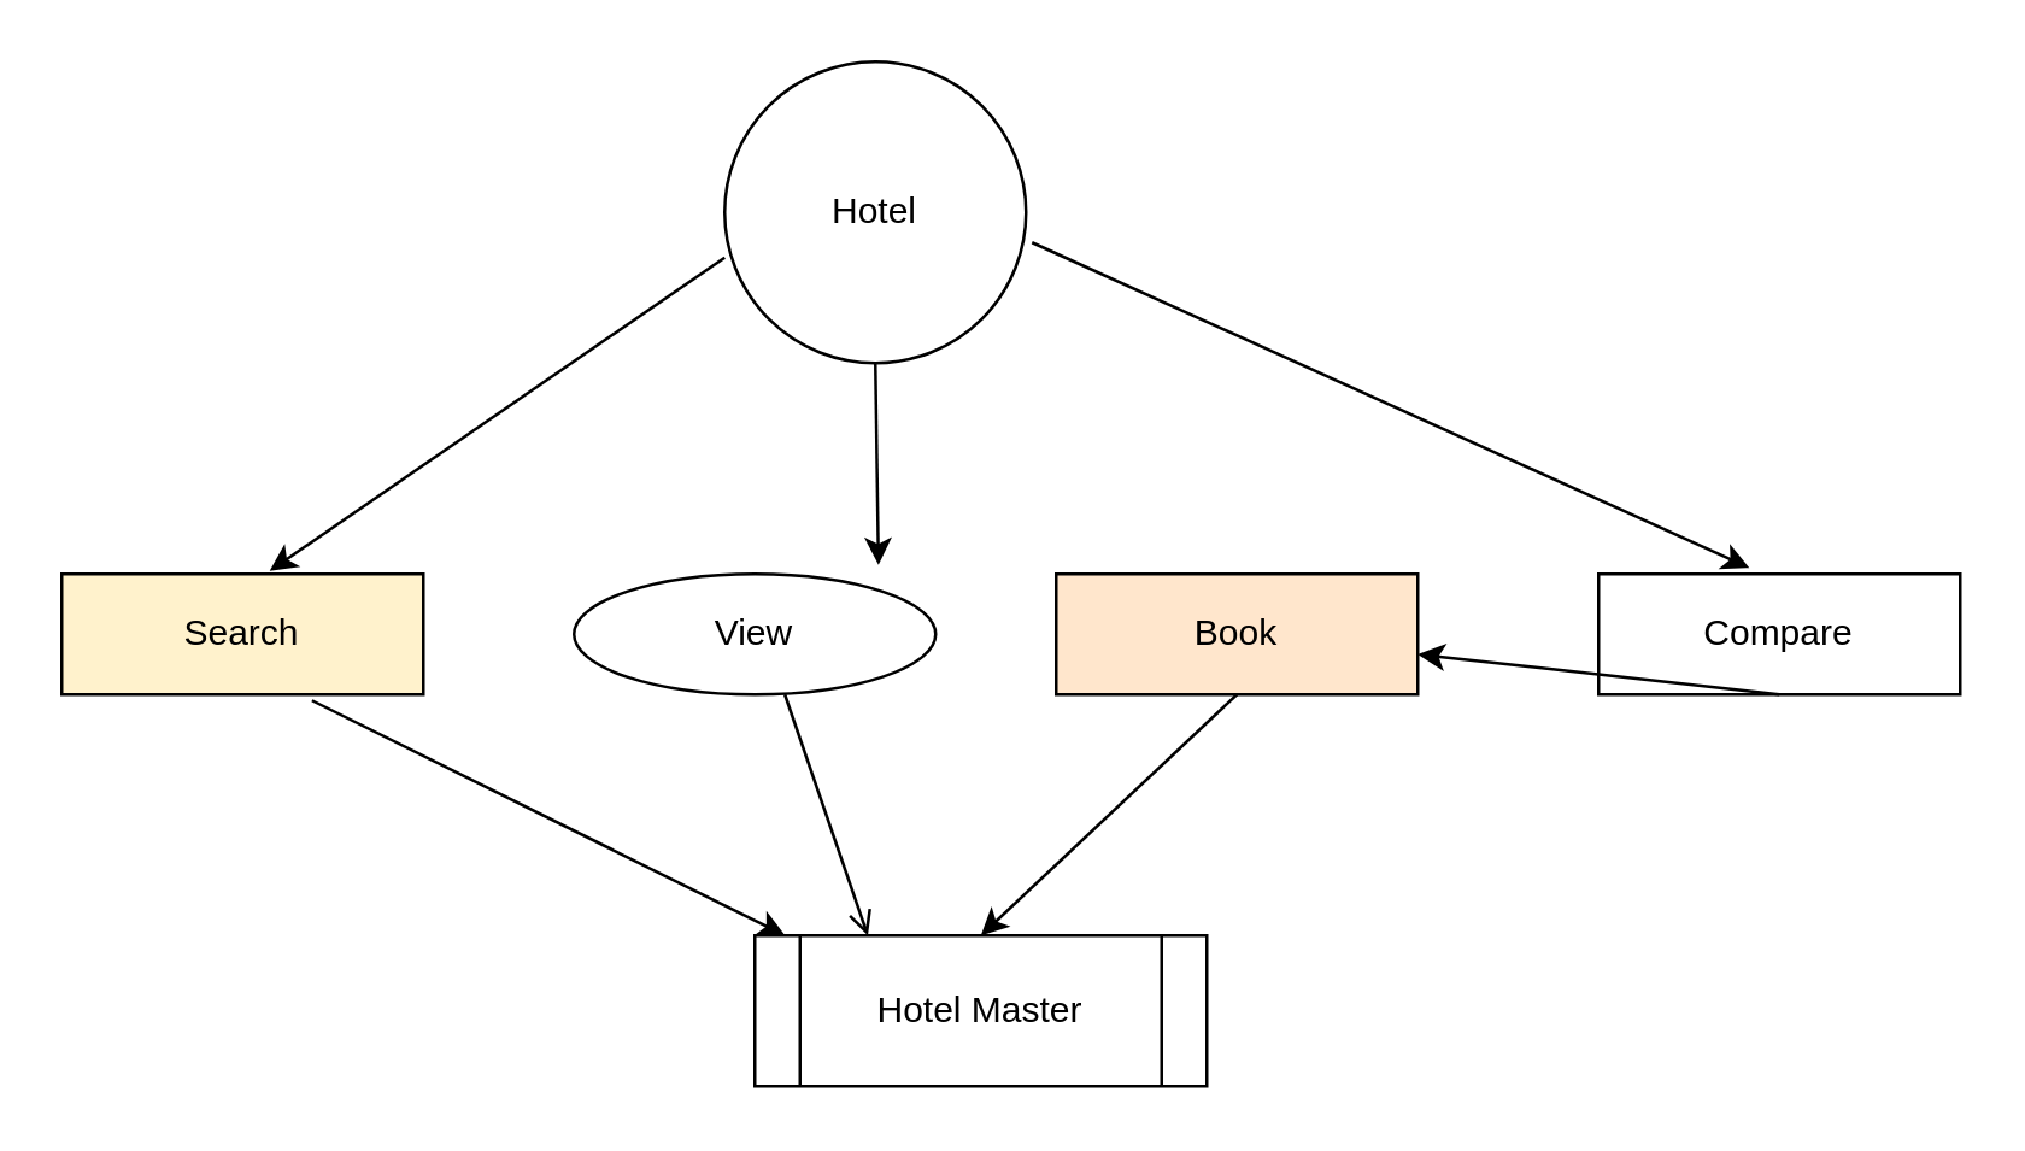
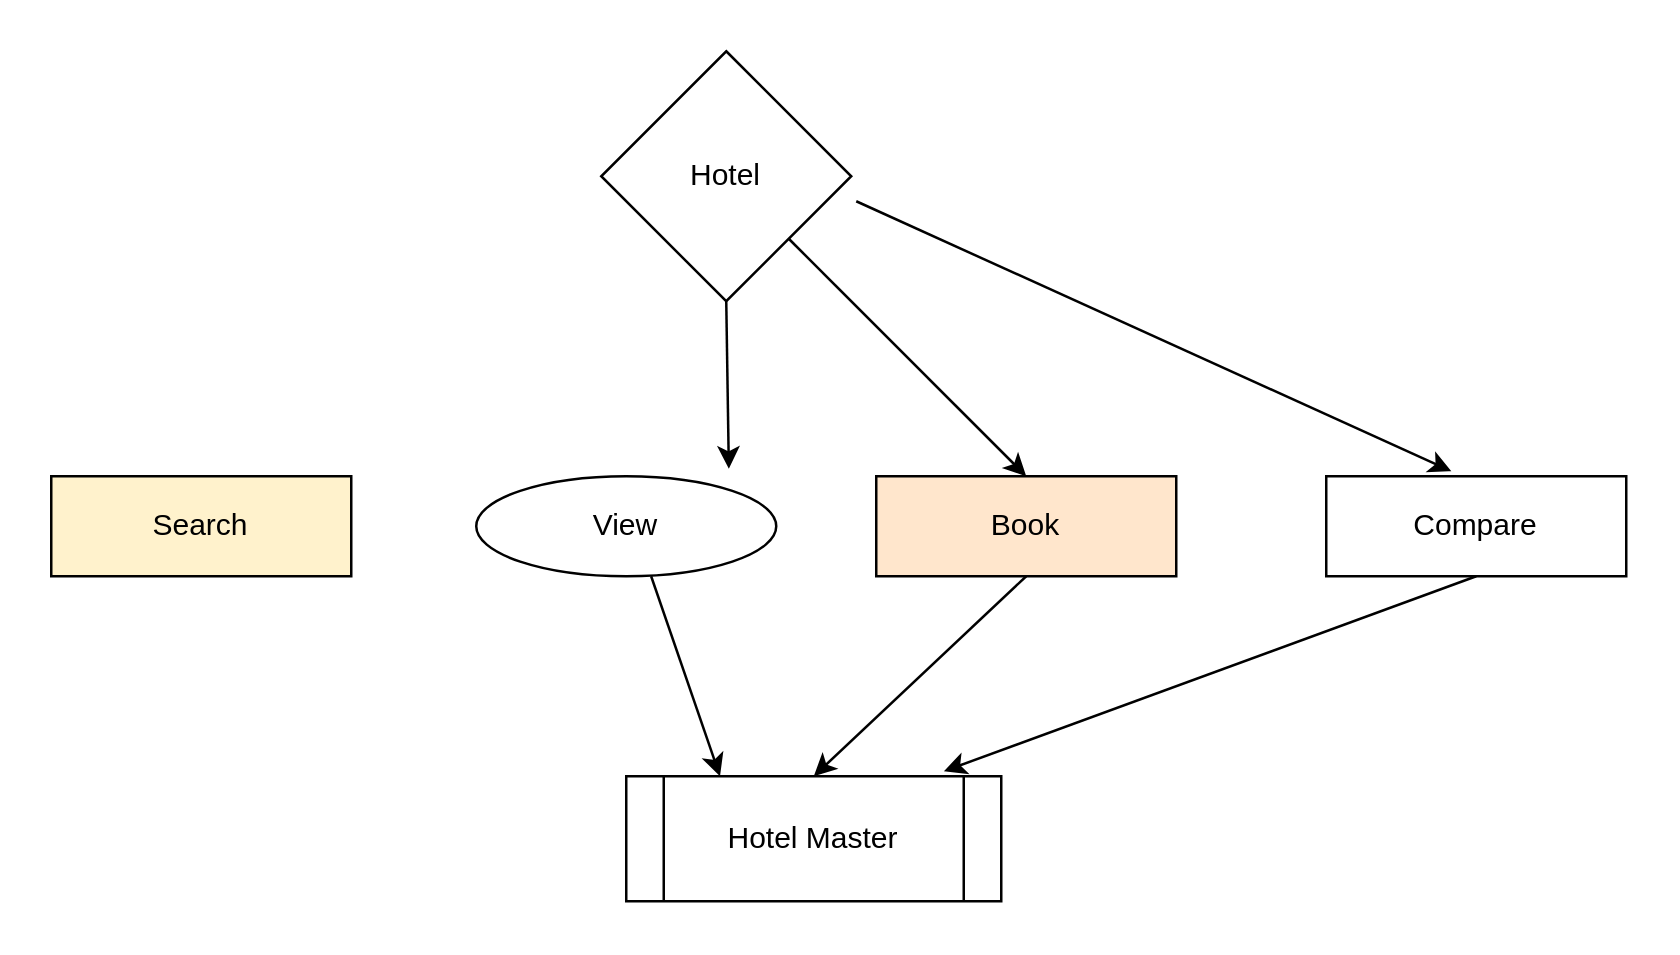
- <mxCell id="2" value="Hotel" style="ellipse;whiteSpace=wrap;html=1;aspect=fixed;" vertex="1" parent="1"><mxGeometry x="240" y="20" width="100" height="100" as="geometry" /></mxCell>
+ <mxCell id="2" value="Hotel" style="rhombus;whiteSpace=wrap;html=1;aspect=fixed;" vertex="1" parent="1"><mxGeometry x="240" y="20" width="100" height="100" as="geometry" /></mxCell>
- <mxCell id="7" value="" style="endArrow=classic;html=1;exitX=0;exitY=0.65;exitDx=0;exitDy=0;exitPerimeter=0;entryX=0.575;entryY=-0.025;entryDx=0;entryDy=0;entryPerimeter=0;" edge="1" parent="1" source="2" target="3"><mxGeometry width="50" height="50" relative="1" as="geometry"><mxPoint x="270" y="200" as="sourcePoint" /><mxPoint x="320" y="150" as="targetPoint" /></mxGeometry></mxCell>
+ <mxCell id="9" value="" style="endArrow=classic;html=1;entryX=0.5;entryY=0;entryDx=0;entryDy=0;" edge="1" parent="1" source="2" target="5"><mxGeometry width="50" height="50" relative="1" as="geometry"><mxPoint x="270" y="200" as="sourcePoint" /><mxPoint x="320" y="150" as="targetPoint" /></mxGeometry></mxCell>
- <mxCell id="15" value="" style="endArrow=classic;html=1;exitX=0.5;exitY=1;exitDx=0;exitDy=0;" edge="1" parent="1" source="6" target="5"><mxGeometry width="50" height="50" relative="1" as="geometry"><mxPoint x="270" y="200" as="sourcePoint" /><mxPoint x="320" y="150" as="targetPoint" /></mxGeometry></mxCell>
+ <mxCell id="15" value="" style="endArrow=classic;html=1;exitX=0.5;exitY=1;exitDx=0;exitDy=0;entryX=0.847;entryY=-0.04;entryDx=0;entryDy=0;entryPerimeter=0;" edge="1" parent="1" source="6" target="11"><mxGeometry width="50" height="50" relative="1" as="geometry"><mxPoint x="270" y="200" as="sourcePoint" /><mxPoint x="320" y="150" as="targetPoint" /></mxGeometry></mxCell>
- <mxCell id="12" value="" style="endArrow=classic;html=1;exitX=0.692;exitY=1.05;exitDx=0;exitDy=0;exitPerimeter=0;entryX=0.067;entryY=0;entryDx=0;entryDy=0;entryPerimeter=0;" edge="1" parent="1" source="3" target="11"><mxGeometry width="50" height="50" relative="1" as="geometry"><mxPoint x="270" y="200" as="sourcePoint" /><mxPoint x="320" y="150" as="targetPoint" /></mxGeometry></mxCell>
- <mxCell id="13" value="" style="endArrow=open;html=1;exitX=0.583;exitY=1;exitDx=0;exitDy=0;exitPerimeter=0;entryX=0.25;entryY=0;entryDx=0;entryDy=0;" edge="1" parent="1" source="4" target="11"><mxGeometry width="50" height="50" relative="1" as="geometry"><mxPoint x="270" y="200" as="sourcePoint" /><mxPoint x="320" y="150" as="targetPoint" /></mxGeometry></mxCell>
+ <mxCell id="13" value="" style="endArrow=classic;html=1;exitX=0.583;exitY=1;exitDx=0;exitDy=0;exitPerimeter=0;entryX=0.25;entryY=0;entryDx=0;entryDy=0;" edge="1" parent="1" source="4" target="11"><mxGeometry width="50" height="50" relative="1" as="geometry"><mxPoint x="270" y="200" as="sourcePoint" /><mxPoint x="320" y="150" as="targetPoint" /></mxGeometry></mxCell>
